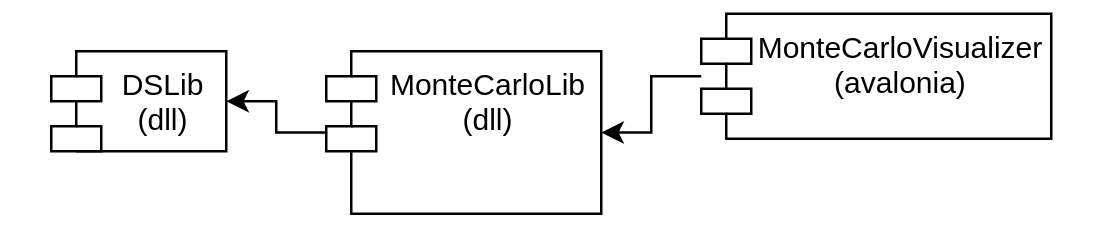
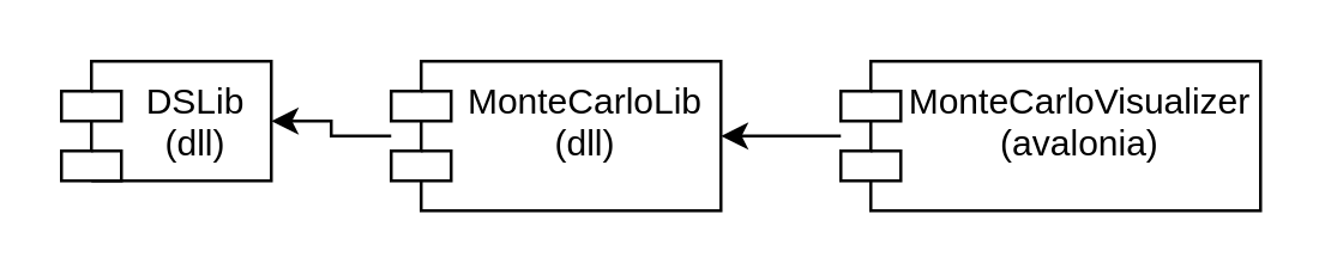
- <mxCell id="6" value="MonteCarloVisualizer&lt;div&gt;(avalonia)&lt;/div&gt;" style="shape=module;align=left;spacingLeft=20;align=center;verticalAlign=top;whiteSpace=wrap;html=1;" parent="1" vertex="1"><mxGeometry x="280" y="5" width="140" height="50" as="geometry" /></mxCell>
+ <mxCell id="6" value="MonteCarloVisualizer&lt;div&gt;(avalonia)&lt;/div&gt;" style="shape=module;align=left;spacingLeft=20;align=center;verticalAlign=top;whiteSpace=wrap;html=1;" parent="1" vertex="1"><mxGeometry x="280" y="20" width="140" height="50" as="geometry" /></mxCell>
- <mxCell id="4" value="MonteCarloLib&lt;div&gt;(dll&lt;span style=&quot;background-color: transparent; color: light-dark(rgb(0, 0, 0), rgb(255, 255, 255));&quot;&gt;)&lt;/span&gt;&lt;/div&gt;" style="shape=module;align=left;spacingLeft=20;align=center;verticalAlign=top;whiteSpace=wrap;html=1;" parent="1" vertex="1"><mxGeometry x="130" y="20" width="110" height="65" as="geometry" /></mxCell>
+ <mxCell id="4" value="MonteCarloLib&lt;div&gt;(dll&lt;span style=&quot;background-color: transparent; color: light-dark(rgb(0, 0, 0), rgb(255, 255, 255));&quot;&gt;)&lt;/span&gt;&lt;/div&gt;" style="shape=module;align=left;spacingLeft=20;align=center;verticalAlign=top;whiteSpace=wrap;html=1;" parent="1" vertex="1"><mxGeometry x="130" y="20" width="110" height="50" as="geometry" /></mxCell>
